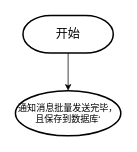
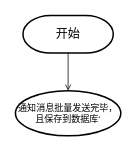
- <mxCell id="2" value="" style="edgeStyle=orthogonalEdgeStyle;rounded=0;orthogonalLoop=1;jettySize=auto;html=1;" edge="1" parent="1" source="3" target="4"><mxGeometry relative="1" as="geometry" /></mxCell>
+ <mxCell id="2" value="" style="edgeStyle=orthogonalEdgeStyle;rounded=0;orthogonalLoop=1;jettySize=auto;html=1;endArrow=open;" edge="1" parent="1" source="3" target="4"><mxGeometry relative="1" as="geometry" /></mxCell>
